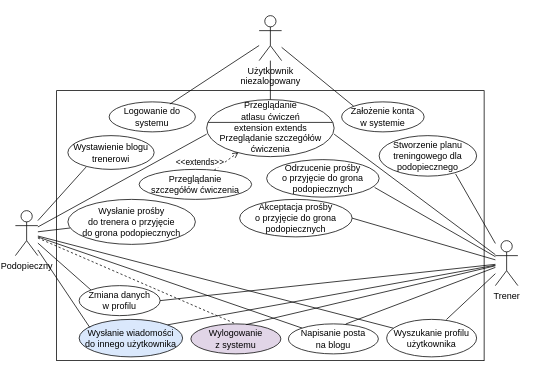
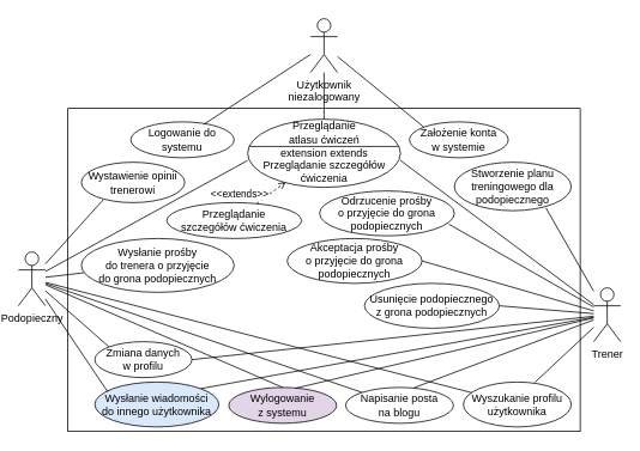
- <mxCell id="17" value="Wystawienie blogu trenerowi" style="ellipse;whiteSpace=wrap;html=1;" parent="1" vertex="1"><mxGeometry x="90" y="180" width="115" height="45" as="geometry" /></mxCell>
+ <mxCell id="17" value="Wystawienie opinii trenerowi" style="ellipse;whiteSpace=wrap;html=1;" parent="1" vertex="1"><mxGeometry x="90" y="180" width="115" height="45" as="geometry" /></mxCell>
+ <mxCell id="11" value="Usunięcie podopiecznego&lt;br&gt;z grona podopiecznych" style="ellipse;whiteSpace=wrap;html=1;" parent="1" vertex="1"><mxGeometry x="405" y="315" width="150" height="50" as="geometry" /></mxCell>
+ <mxCell id="41" style="edgeStyle=none;rounded=0;orthogonalLoop=1;jettySize=auto;html=1;entryX=1;entryY=0.5;entryDx=0;entryDy=0;startArrow=none;startFill=0;endArrow=none;endFill=0;" parent="1" source="47" target="11" edge="1"><mxGeometry relative="1" as="geometry" /></mxCell>
- <mxCell id="25" style="edgeStyle=none;rounded=0;orthogonalLoop=1;jettySize=auto;html=1;entryX=0.5;entryY=0;entryDx=0;entryDy=0;startArrow=none;startFill=0;endArrow=none;endFill=0;dashed=1;" parent="1" source="32" target="15" edge="1"><mxGeometry relative="1" as="geometry" /></mxCell>
+ <mxCell id="25" style="edgeStyle=none;rounded=0;orthogonalLoop=1;jettySize=auto;html=1;entryX=0.5;entryY=0;entryDx=0;entryDy=0;startArrow=none;startFill=0;endArrow=none;endFill=0;" parent="1" source="32" target="15" edge="1"><mxGeometry relative="1" as="geometry" /></mxCell>
